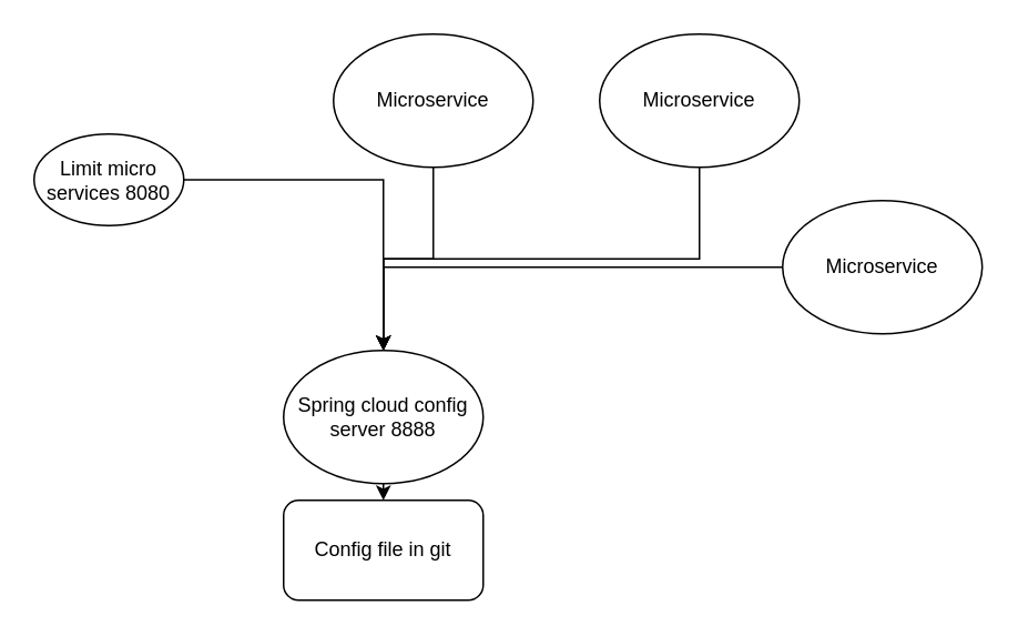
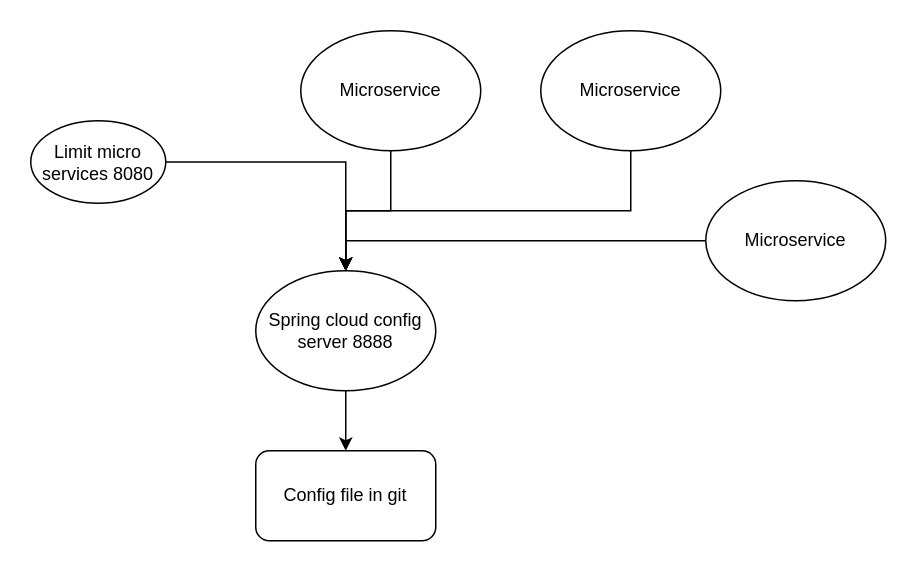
- <mxCell id="5" value="Spring cloud config server 8888" style="ellipse;whiteSpace=wrap;html=1;" vertex="1" parent="1"><mxGeometry x="170" y="210" width="120" height="80" as="geometry" /></mxCell>
+ <mxCell id="5" value="Spring cloud config server 8888" style="ellipse;whiteSpace=wrap;html=1;" vertex="1" parent="1"><mxGeometry x="170" y="180" width="120" height="80" as="geometry" /></mxCell>
